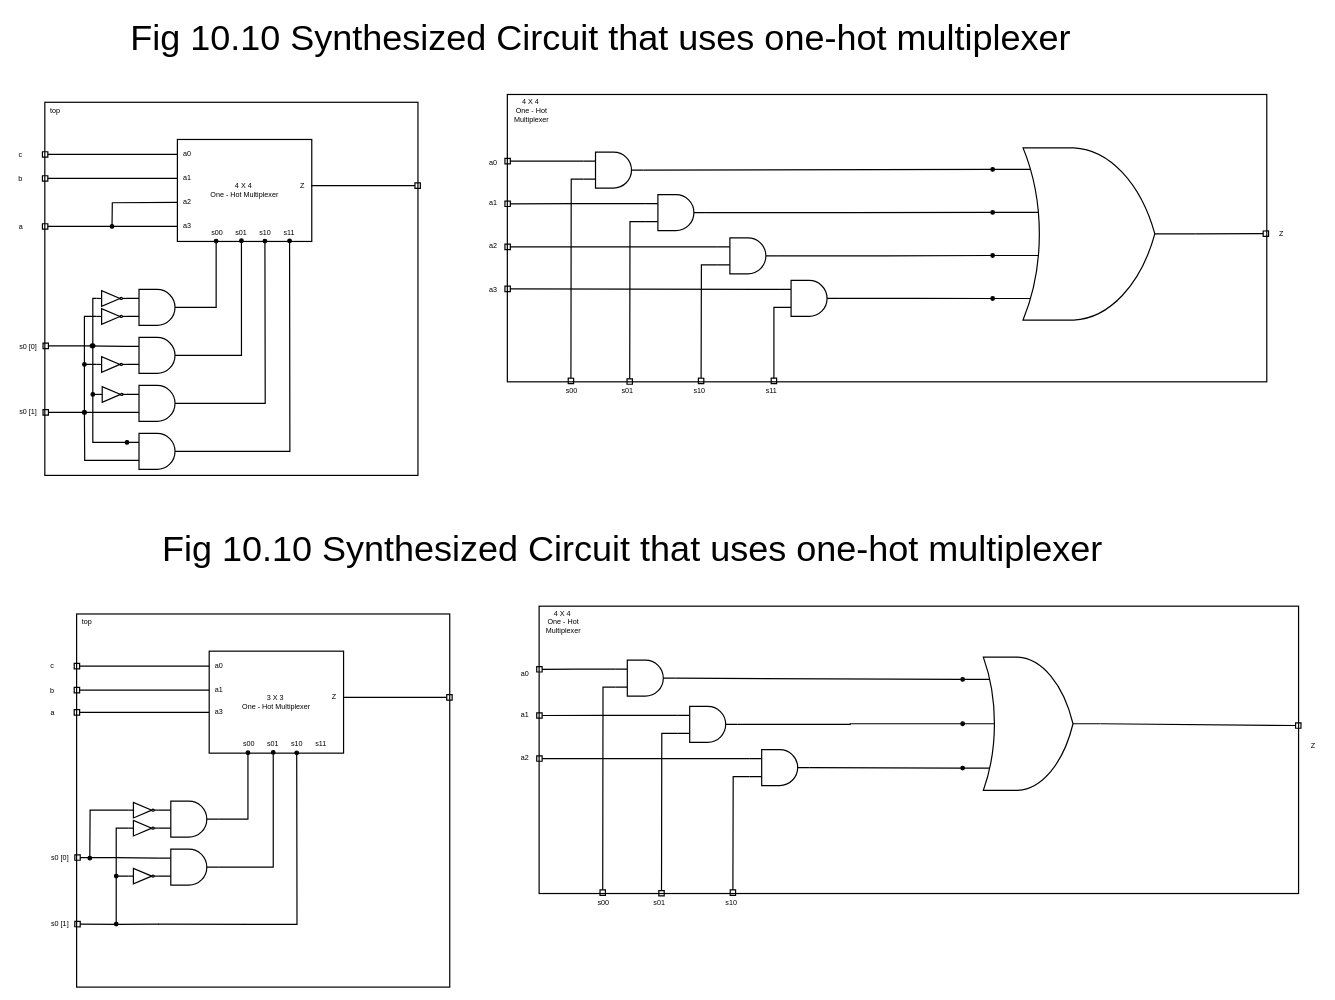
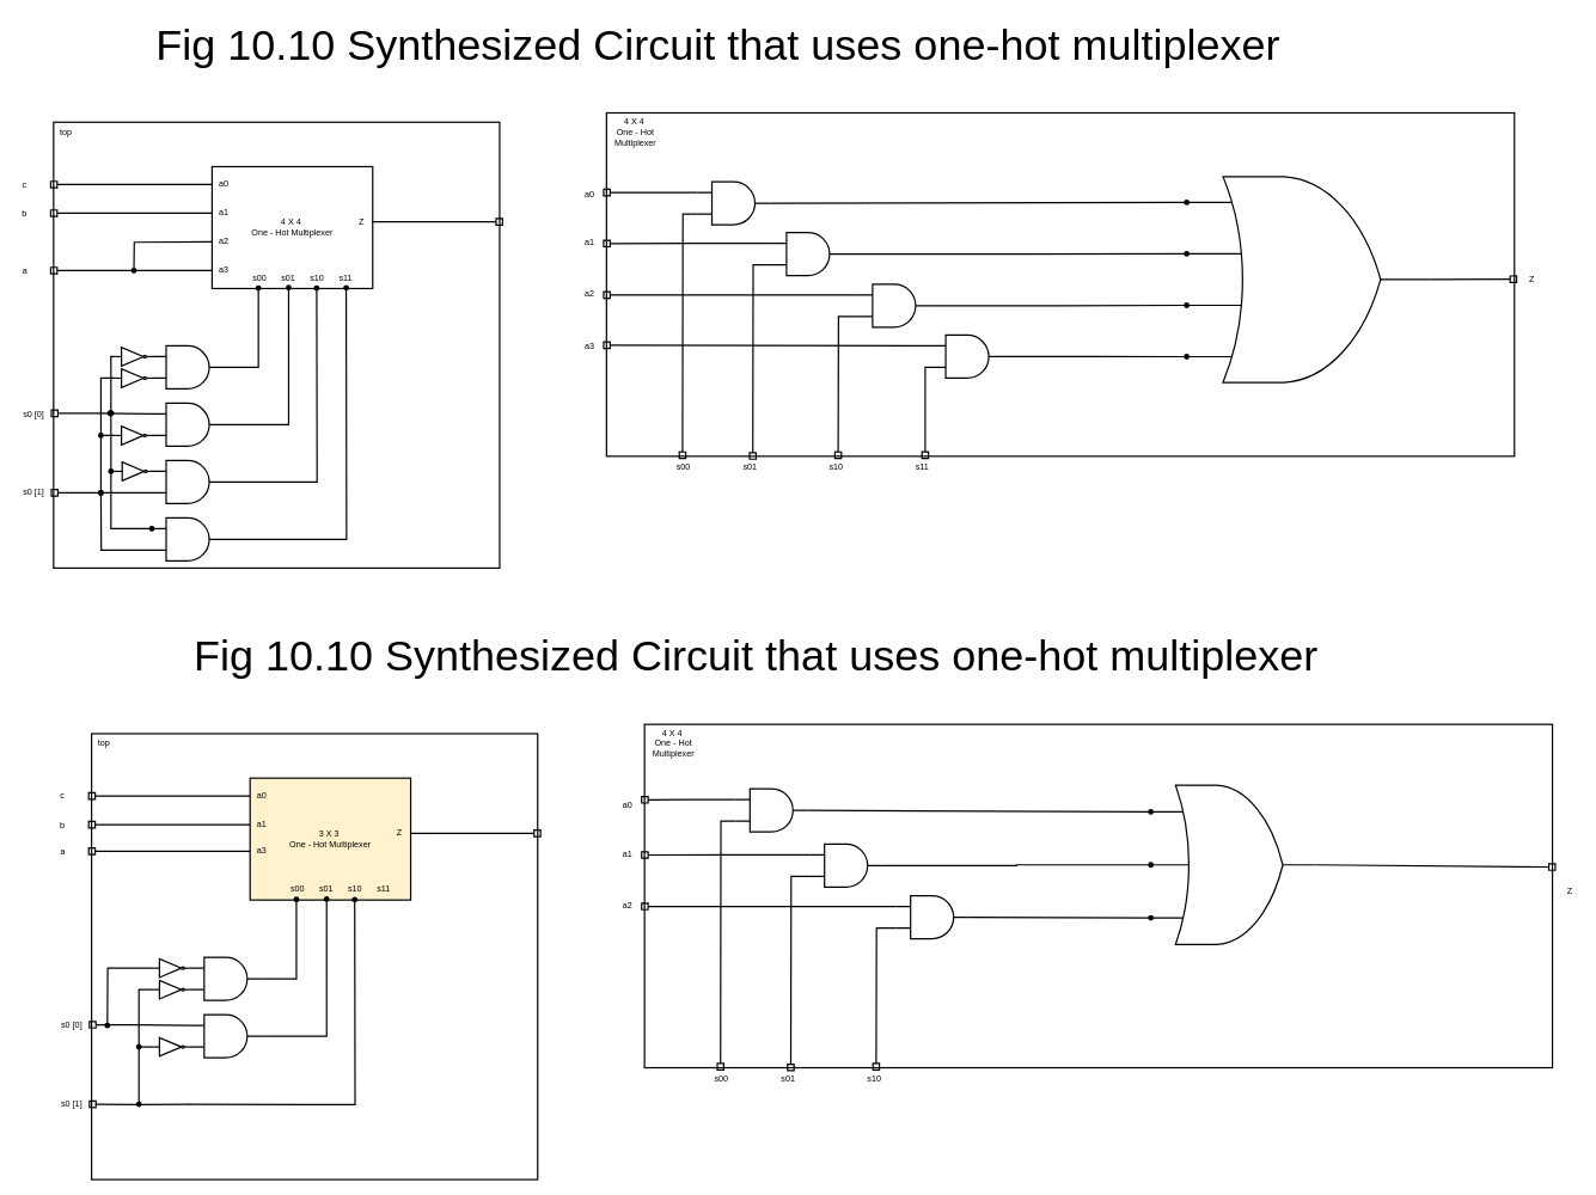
- <mxCell id="76" value="3 X 3&amp;nbsp;&lt;div&gt;One - Hot Multiplexer&lt;/div&gt;" style="rounded=0;whiteSpace=wrap;html=1;strokeWidth=2;" vertex="1" parent="1"><mxGeometry x="348" y="1085" width="224" height="170" as="geometry" /></mxCell>
+ <mxCell id="76" value="3 X 3&amp;nbsp;&lt;div&gt;One - Hot Multiplexer&lt;/div&gt;" style="rounded=0;whiteSpace=wrap;html=1;strokeWidth=2;fillColor=#fff2cc;" vertex="1" parent="1"><mxGeometry x="348" y="1085" width="224" height="170" as="geometry" /></mxCell>
